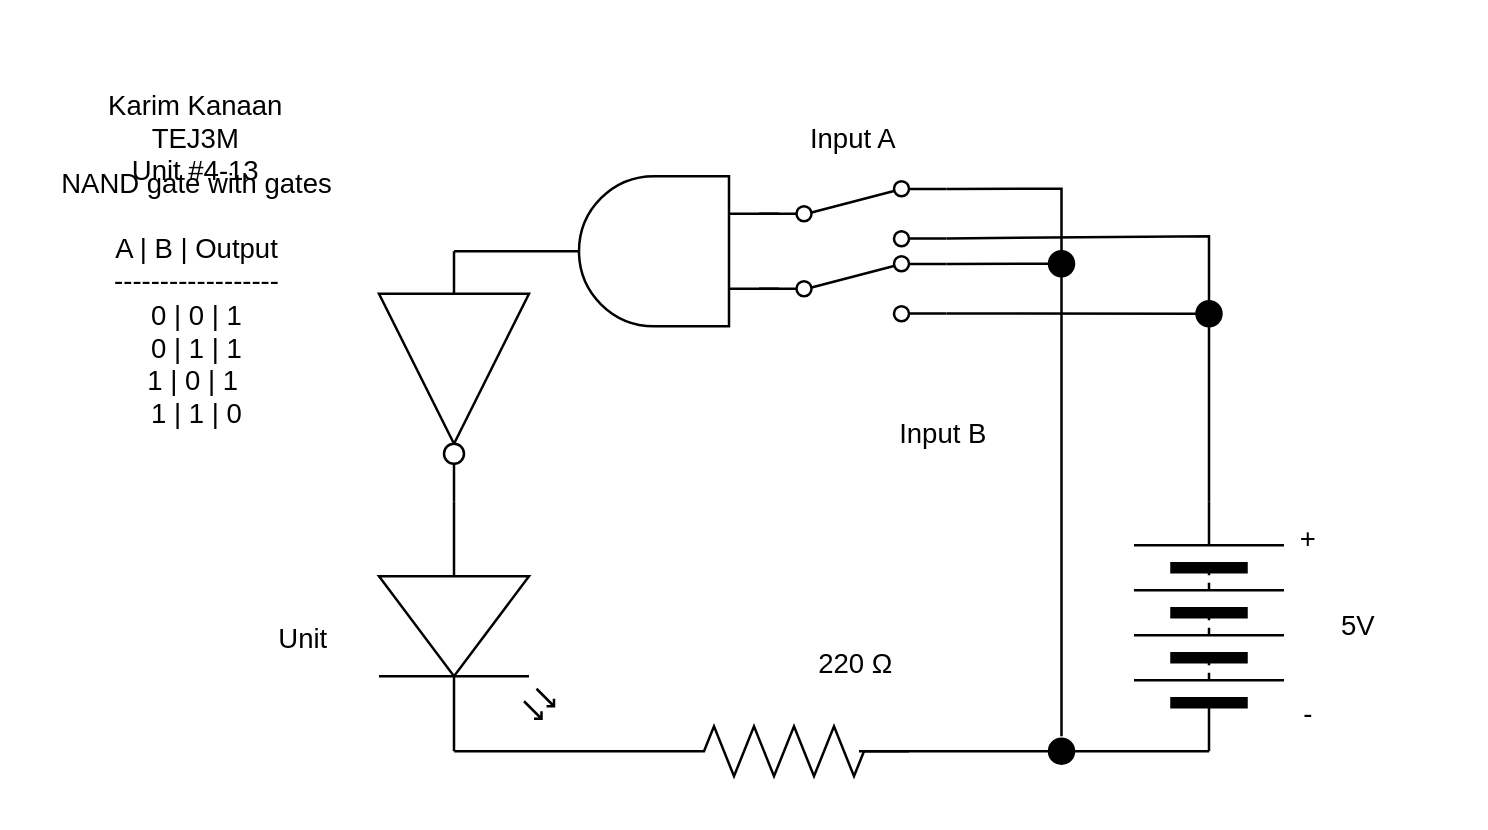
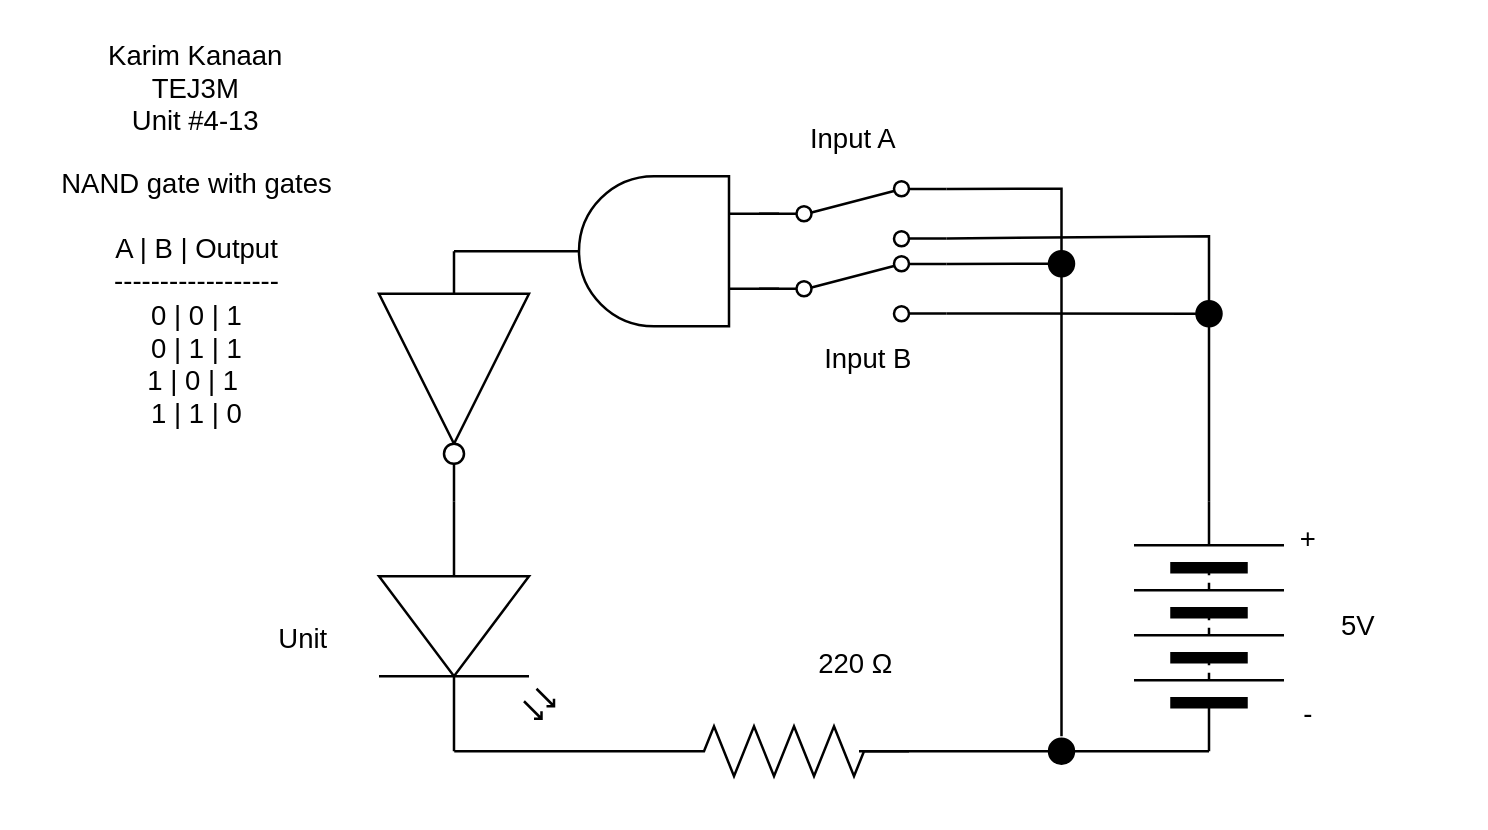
- <mxCell id="18" value="Karim Kanaan&lt;br&gt;TEJ3M&lt;br&gt;Unit #4-13" style="text;html=1;strokeColor=none;fillColor=none;align=center;verticalAlign=middle;whiteSpace=wrap;rounded=0;fontFamily=Helvetica;fontSize=11;fontColor=default;" vertex="1" parent="1"><mxGeometry x="33" y="40" width="90" height="30" as="geometry" /></mxCell>
+ <mxCell id="18" value="Karim Kanaan&lt;br&gt;TEJ3M&lt;br&gt;Unit #4-13" style="text;html=1;strokeColor=none;fillColor=none;align=center;verticalAlign=middle;whiteSpace=wrap;rounded=0;fontFamily=Helvetica;fontSize=11;fontColor=default;" vertex="1" parent="1"><mxGeometry x="33" y="20" width="90" height="30" as="geometry" /></mxCell>
- <mxCell id="17" value="Input B" style="text;html=1;strokeColor=none;fillColor=none;align=center;verticalAlign=middle;whiteSpace=wrap;rounded=0;fontFamily=Helvetica;fontSize=11;fontColor=default;" vertex="1" parent="1"><mxGeometry x="347" y="158" width="60" height="30" as="geometry" /></mxCell>
+ <mxCell id="17" value="Input B" style="text;html=1;strokeColor=none;fillColor=none;align=center;verticalAlign=middle;whiteSpace=wrap;rounded=0;fontFamily=Helvetica;fontSize=11;fontColor=default;" vertex="1" parent="1"><mxGeometry x="317" y="128" width="60" height="30" as="geometry" /></mxCell>
